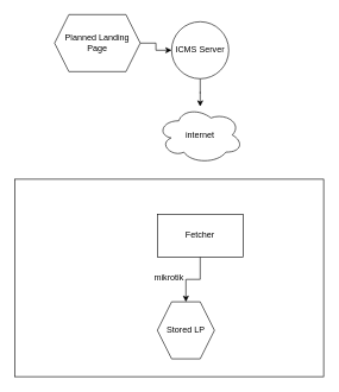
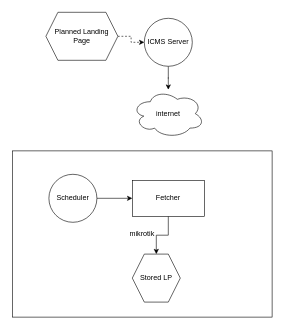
- <mxCell id="10" style="edgeStyle=orthogonalEdgeStyle;rounded=0;orthogonalLoop=1;jettySize=auto;html=1;" parent="1" source="11" target="9" edge="1"><mxGeometry relative="1" as="geometry" /></mxCell>
+ <mxCell id="10" style="edgeStyle=orthogonalEdgeStyle;rounded=0;orthogonalLoop=1;jettySize=auto;html=1;dashed=1;" parent="1" source="11" target="9" edge="1"><mxGeometry relative="1" as="geometry" /></mxCell>
+ <mxCell id="4" value="Scheduler" style="ellipse;whiteSpace=wrap;html=1;aspect=fixed;" parent="1" vertex="1"><mxGeometry x="81" y="290" width="80" height="80" as="geometry" /></mxCell>
+ <mxCell id="3" style="edgeStyle=orthogonalEdgeStyle;rounded=0;orthogonalLoop=1;jettySize=auto;html=1;" parent="1" source="4" target="6" edge="1"><mxGeometry relative="1" as="geometry" /></mxCell>
